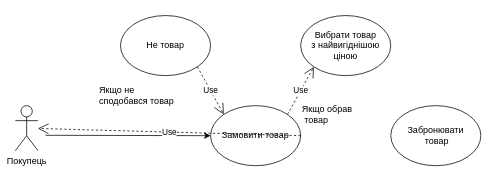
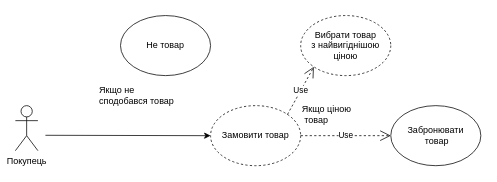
- <mxCell id="5" value="Вибрати товар&lt;br&gt;з найвигіднішою&lt;br&gt;ціною" style="ellipse;whiteSpace=wrap;html=1;" parent="1" vertex="1"><mxGeometry x="400" y="20" width="120" height="80" as="geometry" /></mxCell>
+ <mxCell id="5" value="Вибрати товар&lt;br&gt;з найвигіднішою&lt;br&gt;ціною" style="ellipse;whiteSpace=wrap;html=1;dashed=1;" parent="1" vertex="1"><mxGeometry x="400" y="20" width="120" height="80" as="geometry" /></mxCell>
- <mxCell id="8" value="Use" style="endArrow=open;endSize=12;dashed=1;html=1;entryX=0;entryY=0;entryDx=0;entryDy=0;exitX=1;exitY=1;exitDx=0;exitDy=0;" parent="1" source="6" target="4" edge="1"><mxGeometry width="160" relative="1" as="geometry"><mxPoint x="10" y="240" as="sourcePoint" /><mxPoint x="170" y="240" as="targetPoint" /></mxGeometry></mxCell>
- <mxCell id="12" value="Якщо обрав&lt;br&gt;&amp;nbsp;товар" style="text;html=1;resizable=0;points=[];autosize=1;align=left;verticalAlign=top;spacingTop=-4;" parent="1" vertex="1"><mxGeometry x="400" y="135" width="80" height="30" as="geometry" /></mxCell>
+ <mxCell id="12" value="Якщо ціною&lt;br&gt;&amp;nbsp;товар" style="text;html=1;resizable=0;points=[];autosize=1;align=left;verticalAlign=top;spacingTop=-4;" parent="1" vertex="1"><mxGeometry x="400" y="135" width="80" height="30" as="geometry" /></mxCell>
- <mxCell id="10" value="Use" style="endArrow=open;endSize=12;dashed=1;html=1;exitX=1;exitY=0.5;exitDx=0;exitDy=0;" parent="1" source="4" target="2" edge="1"><mxGeometry width="160" relative="1" as="geometry"><mxPoint x="392.426" y="161.716" as="sourcePoint" /><mxPoint x="427.574" y="98.284" as="targetPoint" /></mxGeometry></mxCell>
+ <mxCell id="10" value="Use" style="endArrow=open;endSize=12;dashed=1;html=1;entryX=0;entryY=0.5;entryDx=0;entryDy=0;exitX=1;exitY=0.5;exitDx=0;exitDy=0;" parent="1" source="4" target="9" edge="1"><mxGeometry width="160" relative="1" as="geometry"><mxPoint x="392.426" y="161.716" as="sourcePoint" /><mxPoint x="427.574" y="98.284" as="targetPoint" /></mxGeometry></mxCell>
- <mxCell id="4" value="Замовити товар" style="ellipse;whiteSpace=wrap;html=1;" parent="1" vertex="1"><mxGeometry x="280" y="140" width="120" height="80" as="geometry" /></mxCell>
+ <mxCell id="4" value="Замовити товар" style="ellipse;whiteSpace=wrap;html=1;dashed=1;" parent="1" vertex="1"><mxGeometry x="280" y="140" width="120" height="80" as="geometry" /></mxCell>
